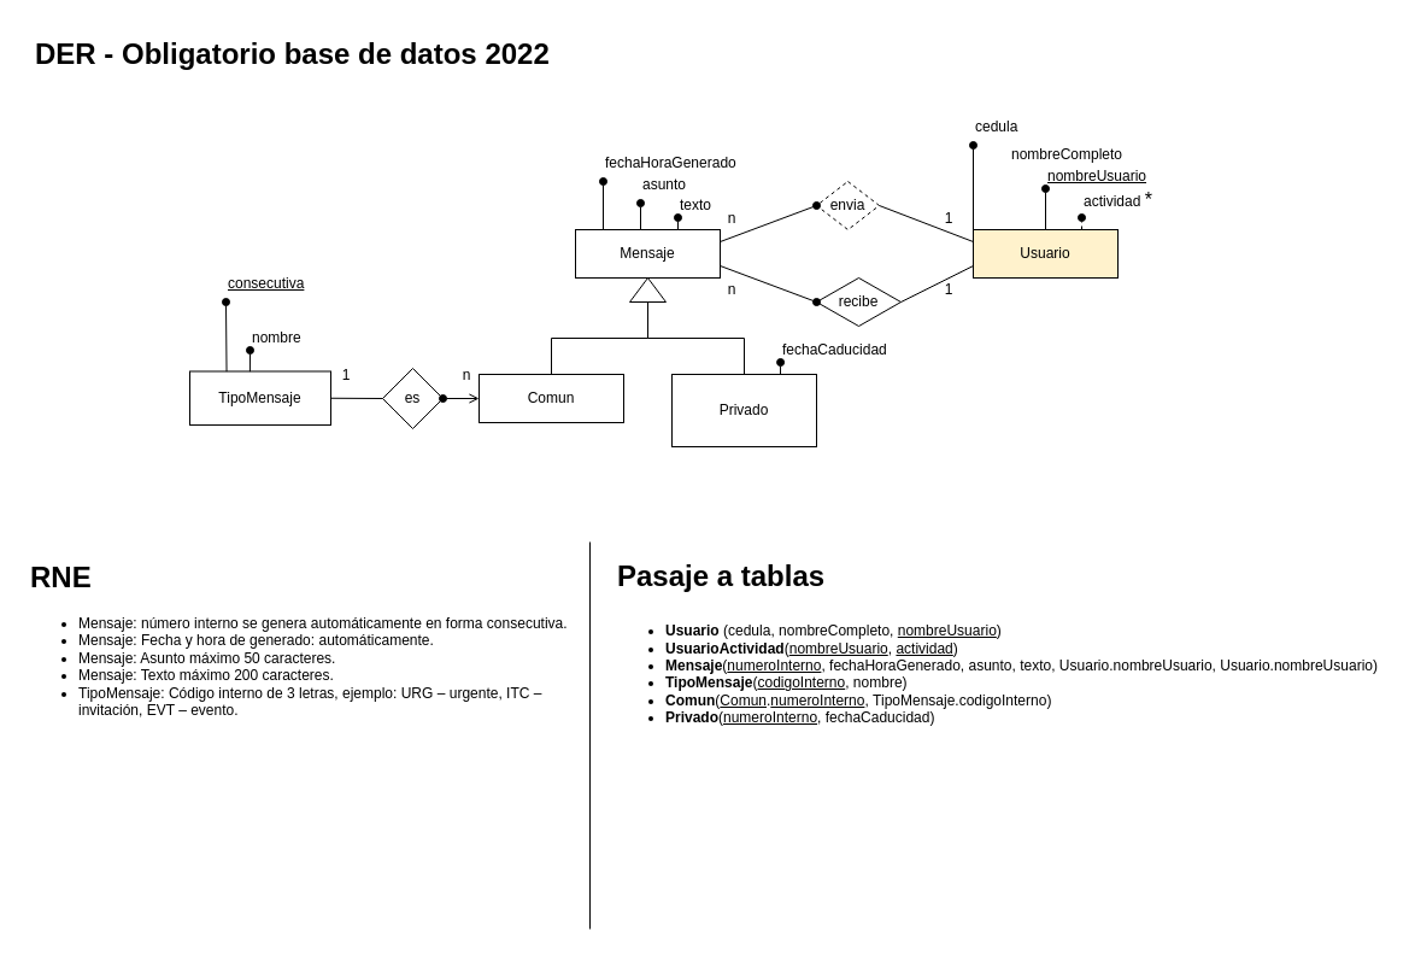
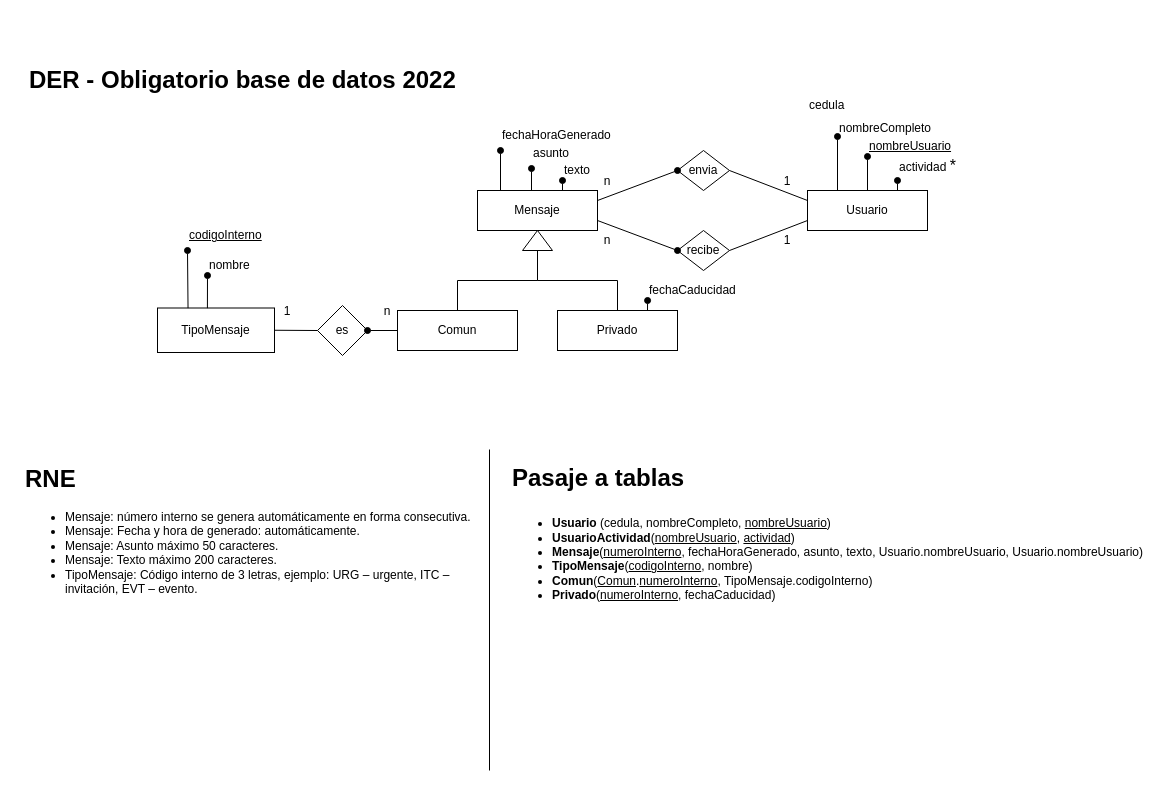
- <mxCell id="38" value="&lt;b&gt;&lt;font style=&quot;font-size: 24px;&quot;&gt;DER - Obligatorio base de datos 2022&amp;nbsp;&lt;/font&gt;&lt;/b&gt;" style="text;html=1;strokeColor=none;fillColor=none;align=left;verticalAlign=middle;whiteSpace=wrap;rounded=0;" parent="1" vertex="1"><mxGeometry x="27" y="20" width="670" height="50" as="geometry" /></mxCell>
+ <mxCell id="38" value="&lt;b&gt;&lt;font style=&quot;font-size: 24px;&quot;&gt;DER - Obligatorio base de datos 2022&amp;nbsp;&lt;/font&gt;&lt;/b&gt;" style="text;html=1;strokeColor=none;fillColor=none;align=left;verticalAlign=middle;whiteSpace=wrap;rounded=0;" parent="1" vertex="1"><mxGeometry x="27" y="55" width="670" height="50" as="geometry" /></mxCell>
- <mxCell id="11" value="" style="endArrow=oval;html=1;rounded=0;exitX=0;exitY=0;exitDx=0;exitDy=0;entryX=0;entryY=1;entryDx=0;entryDy=0;endFill=1;" parent="1" source="7" target="8" edge="1"><mxGeometry width="50" height="50" relative="1" as="geometry"><mxPoint x="1107" y="320" as="sourcePoint" /><mxPoint x="1157" y="270" as="targetPoint" /></mxGeometry></mxCell>
+ <mxCell id="12" value="" style="endArrow=oval;html=1;rounded=0;entryX=0;entryY=1;entryDx=0;entryDy=0;endFill=1;exitX=0.25;exitY=0;exitDx=0;exitDy=0;" parent="1" source="7" target="9" edge="1"><mxGeometry width="50" height="50" relative="1" as="geometry"><mxPoint x="827" y="190" as="sourcePoint" /><mxPoint x="797" y="130" as="targetPoint" /></mxGeometry></mxCell>
- <mxCell id="14" value="envia" style="rhombus;whiteSpace=wrap;html=1;dashed=1;" parent="1" vertex="1"><mxGeometry x="677" y="150" width="52" height="40" as="geometry" /></mxCell>
+ <mxCell id="14" value="envia" style="rhombus;whiteSpace=wrap;html=1;" parent="1" vertex="1"><mxGeometry x="677" y="150" width="52" height="40" as="geometry" /></mxCell>
- <mxCell id="26" value="" style="endArrow=oval;html=1;rounded=0;exitX=0.75;exitY=0;exitDx=0;exitDy=0;endFill=1;entryX=0;entryY=1;entryDx=0;entryDy=0;dashed=1;" parent="1" source="7" target="27" edge="1"><mxGeometry width="50" height="50" relative="1" as="geometry"><mxPoint x="467" y="346" as="sourcePoint" /><mxPoint x="897" y="176" as="targetPoint" /></mxGeometry></mxCell>
+ <mxCell id="26" value="" style="endArrow=oval;html=1;rounded=0;exitX=0.75;exitY=0;exitDx=0;exitDy=0;endFill=1;entryX=0;entryY=1;entryDx=0;entryDy=0;" parent="1" source="7" target="27" edge="1"><mxGeometry width="50" height="50" relative="1" as="geometry"><mxPoint x="467" y="346" as="sourcePoint" /><mxPoint x="897" y="176" as="targetPoint" /></mxGeometry></mxCell>
- <mxCell id="7" value="Usuario" style="rounded=0;whiteSpace=wrap;html=1;fillColor=#fff2cc;" parent="1" vertex="1"><mxGeometry x="807" y="190" width="120" height="40" as="geometry" /></mxCell>
+ <mxCell id="7" value="Usuario" style="rounded=0;whiteSpace=wrap;html=1;" parent="1" vertex="1"><mxGeometry x="807" y="190" width="120" height="40" as="geometry" /></mxCell>
- <mxCell id="40" value="&lt;span style=&quot;font-weight: normal;&quot;&gt;&lt;u&gt;consecutiva&lt;/u&gt;&lt;/span&gt;" style="text;html=1;strokeColor=none;fillColor=none;align=left;verticalAlign=middle;whiteSpace=wrap;rounded=0;fontStyle=1" parent="1" vertex="1"><mxGeometry x="187" y="220" width="90" height="30" as="geometry" /></mxCell>
+ <mxCell id="40" value="&lt;span style=&quot;font-weight: normal;&quot;&gt;&lt;u&gt;codigoInterno&lt;/u&gt;&lt;/span&gt;" style="text;html=1;strokeColor=none;fillColor=none;align=left;verticalAlign=middle;whiteSpace=wrap;rounded=0;fontStyle=1" parent="1" vertex="1"><mxGeometry x="187" y="220" width="90" height="30" as="geometry" /></mxCell>
- <mxCell id="15" value="recibe" style="rhombus;whiteSpace=wrap;html=1;" parent="1" vertex="1"><mxGeometry x="677" y="230" width="70" height="40" as="geometry" /></mxCell>
+ <mxCell id="15" value="recibe" style="rhombus;whiteSpace=wrap;html=1;" parent="1" vertex="1"><mxGeometry x="677" y="230" width="52" height="40" as="geometry" /></mxCell>
- <mxCell id="43" value="nombre" style="text;html=1;strokeColor=none;fillColor=none;align=left;verticalAlign=middle;whiteSpace=wrap;rounded=0;" parent="1" vertex="1"><mxGeometry x="207" y="270" width="50" height="20" as="geometry" /></mxCell>
+ <mxCell id="43" value="nombre" style="text;html=1;strokeColor=none;fillColor=none;align=left;verticalAlign=middle;whiteSpace=wrap;rounded=0;" parent="1" vertex="1"><mxGeometry x="207" y="255" width="50" height="20" as="geometry" /></mxCell>
- <mxCell id="30" value="" style="endArrow=open;html=1;rounded=0;exitX=1;exitY=0.5;exitDx=0;exitDy=0;entryX=0;entryY=0.5;entryDx=0;entryDy=0;startArrow=oval;startFill=1;" parent="1" source="28" target="21" edge="1"><mxGeometry width="50" height="50" relative="1" as="geometry"><mxPoint x="287" y="486" as="sourcePoint" /><mxPoint x="337" y="436" as="targetPoint" /></mxGeometry></mxCell>
+ <mxCell id="30" value="" style="endArrow=none;html=1;rounded=0;exitX=1;exitY=0.5;exitDx=0;exitDy=0;entryX=0;entryY=0.5;entryDx=0;entryDy=0;startArrow=oval;startFill=1;" parent="1" source="28" target="21" edge="1"><mxGeometry width="50" height="50" relative="1" as="geometry"><mxPoint x="287" y="486" as="sourcePoint" /><mxPoint x="337" y="436" as="targetPoint" /></mxGeometry></mxCell>
- <mxCell id="22" value="Privado" style="rounded=0;whiteSpace=wrap;html=1;" parent="1" vertex="1"><mxGeometry x="557" y="310" width="120" height="60" as="geometry" /></mxCell>
+ <mxCell id="22" value="Privado" style="rounded=0;whiteSpace=wrap;html=1;" parent="1" vertex="1"><mxGeometry x="557" y="310" width="120" height="40" as="geometry" /></mxCell>
